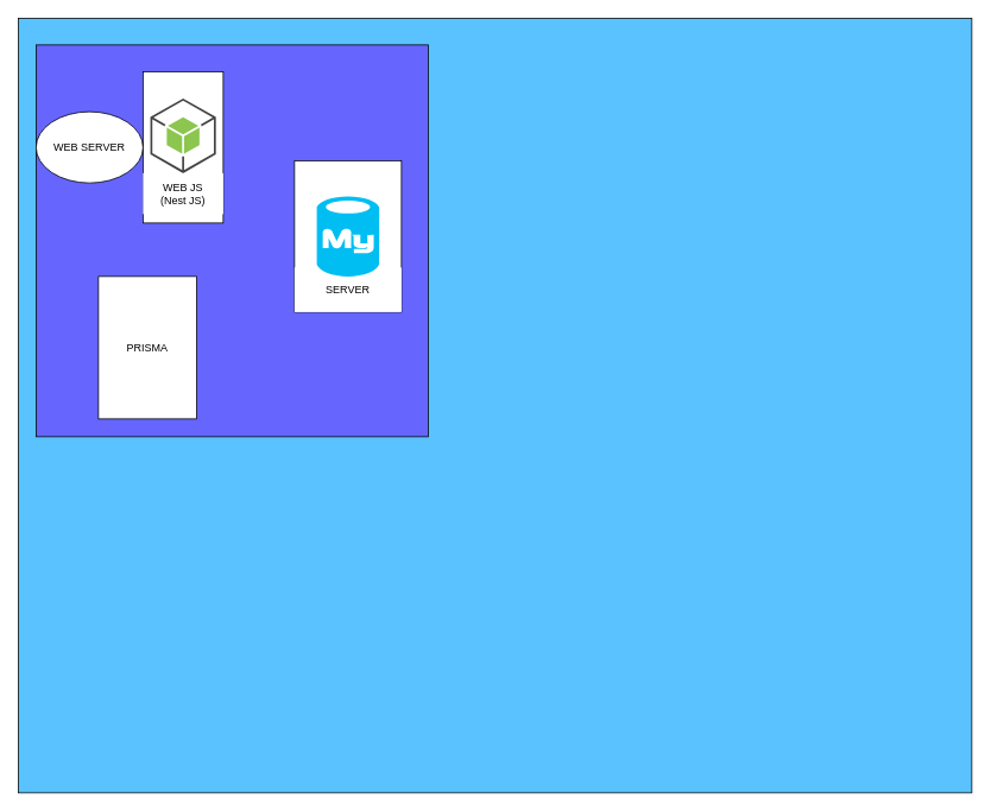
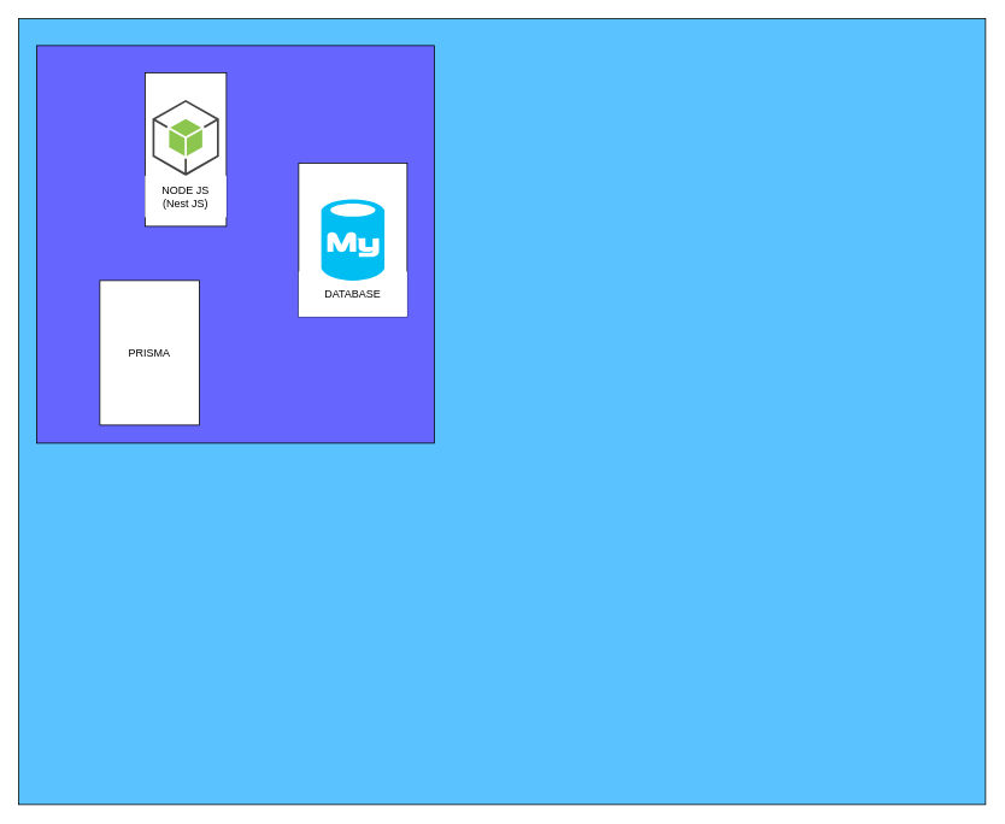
- <mxCell id="8" value="WEB SERVER" style="ellipse;whiteSpace=wrap;html=1;" vertex="1" parent="1"><mxGeometry x="40" y="125" width="120" height="80" as="geometry" /></mxCell>
- <mxCell id="6" value="WEB JS&lt;br&gt;(Nest JS)" style="rounded=0;whiteSpace=wrap;html=1;strokeColor=none;" vertex="1" parent="1"><mxGeometry x="160" y="194" width="90" height="46" as="geometry" /></mxCell>
+ <mxCell id="6" value="NODE JS&lt;br&gt;(Nest JS)" style="rounded=0;whiteSpace=wrap;html=1;strokeColor=none;" vertex="1" parent="1"><mxGeometry x="160" y="194" width="90" height="46" as="geometry" /></mxCell>
- <mxCell id="10" value="SERVER" style="rounded=0;whiteSpace=wrap;html=1;strokeColor=none;" vertex="1" parent="1"><mxGeometry x="330" y="300" width="120" height="50" as="geometry" /></mxCell>
+ <mxCell id="10" value="DATABASE" style="rounded=0;whiteSpace=wrap;html=1;strokeColor=none;" vertex="1" parent="1"><mxGeometry x="330" y="300" width="120" height="50" as="geometry" /></mxCell>
